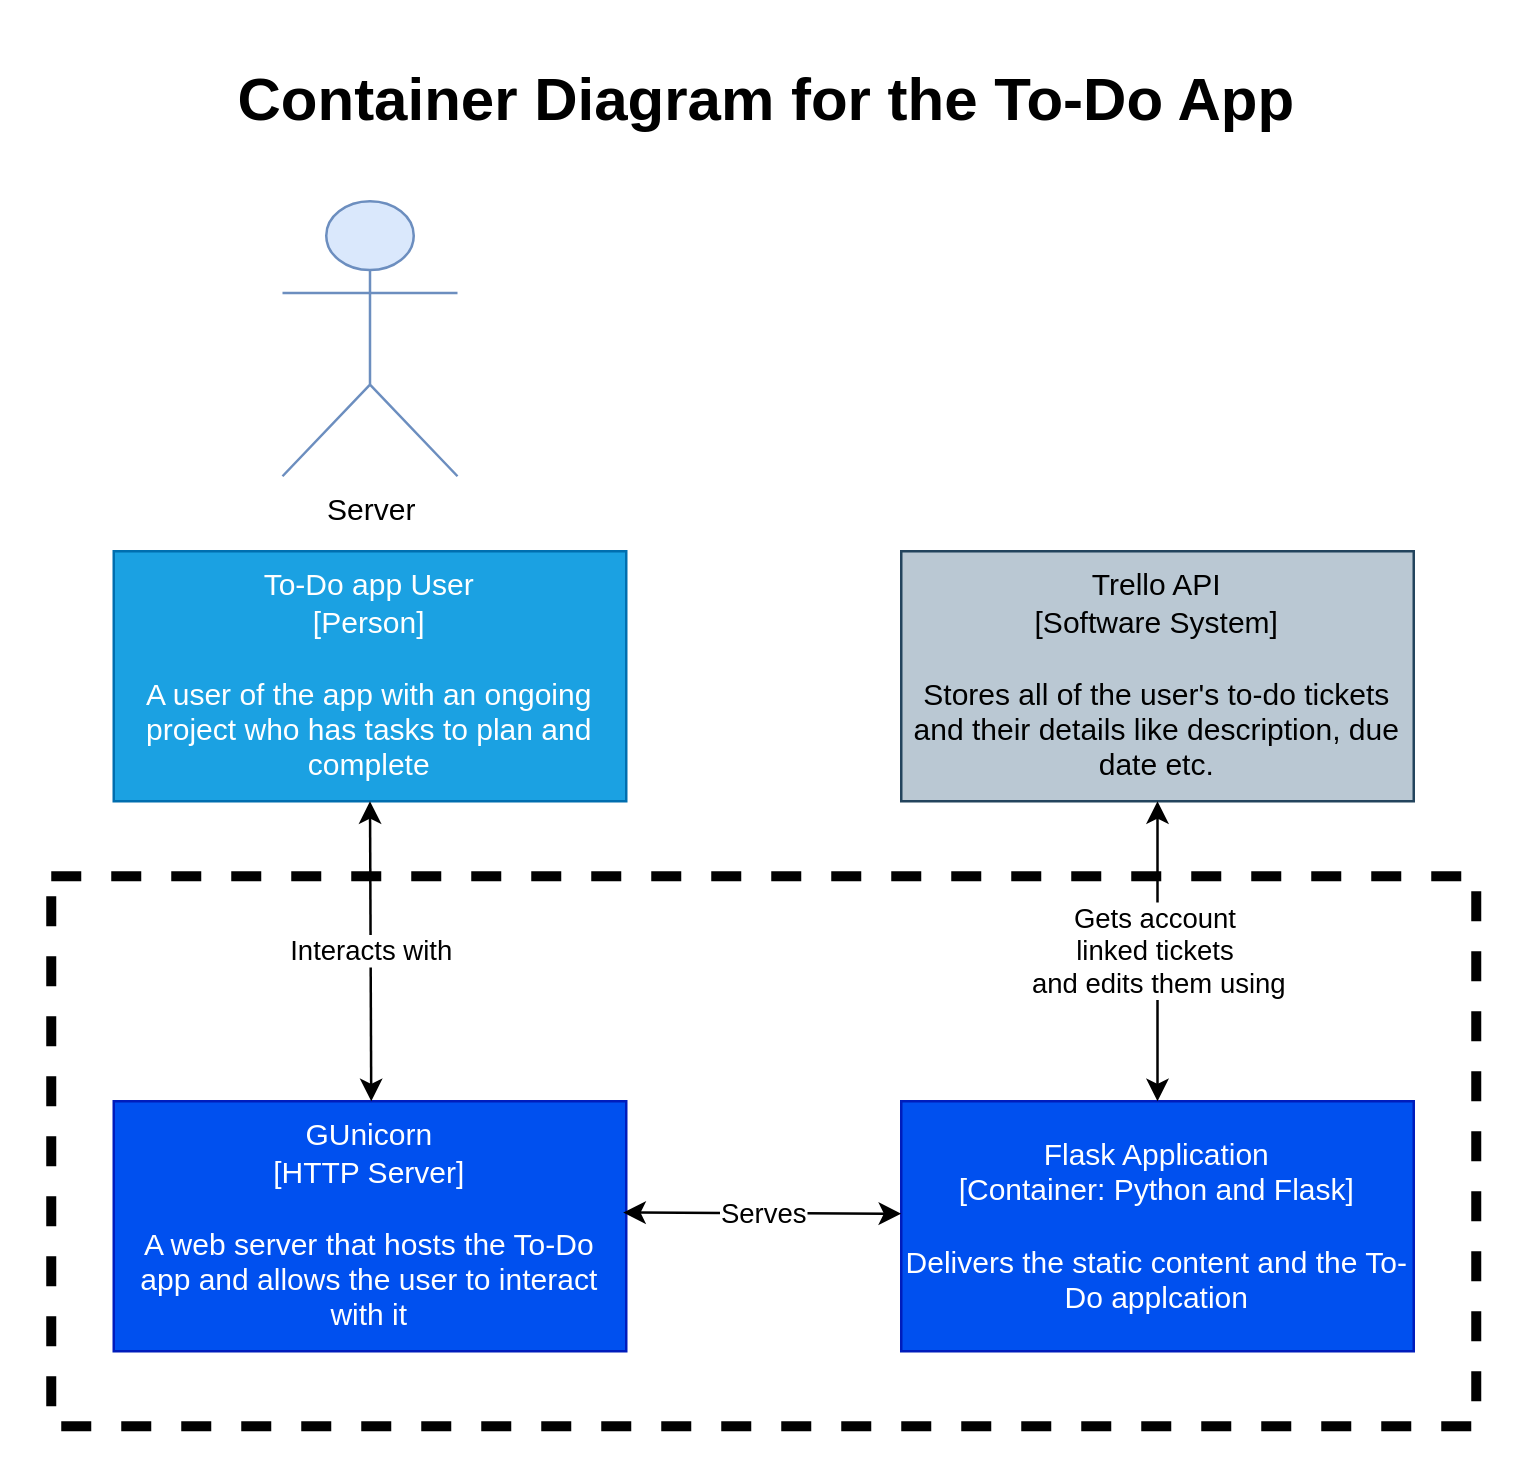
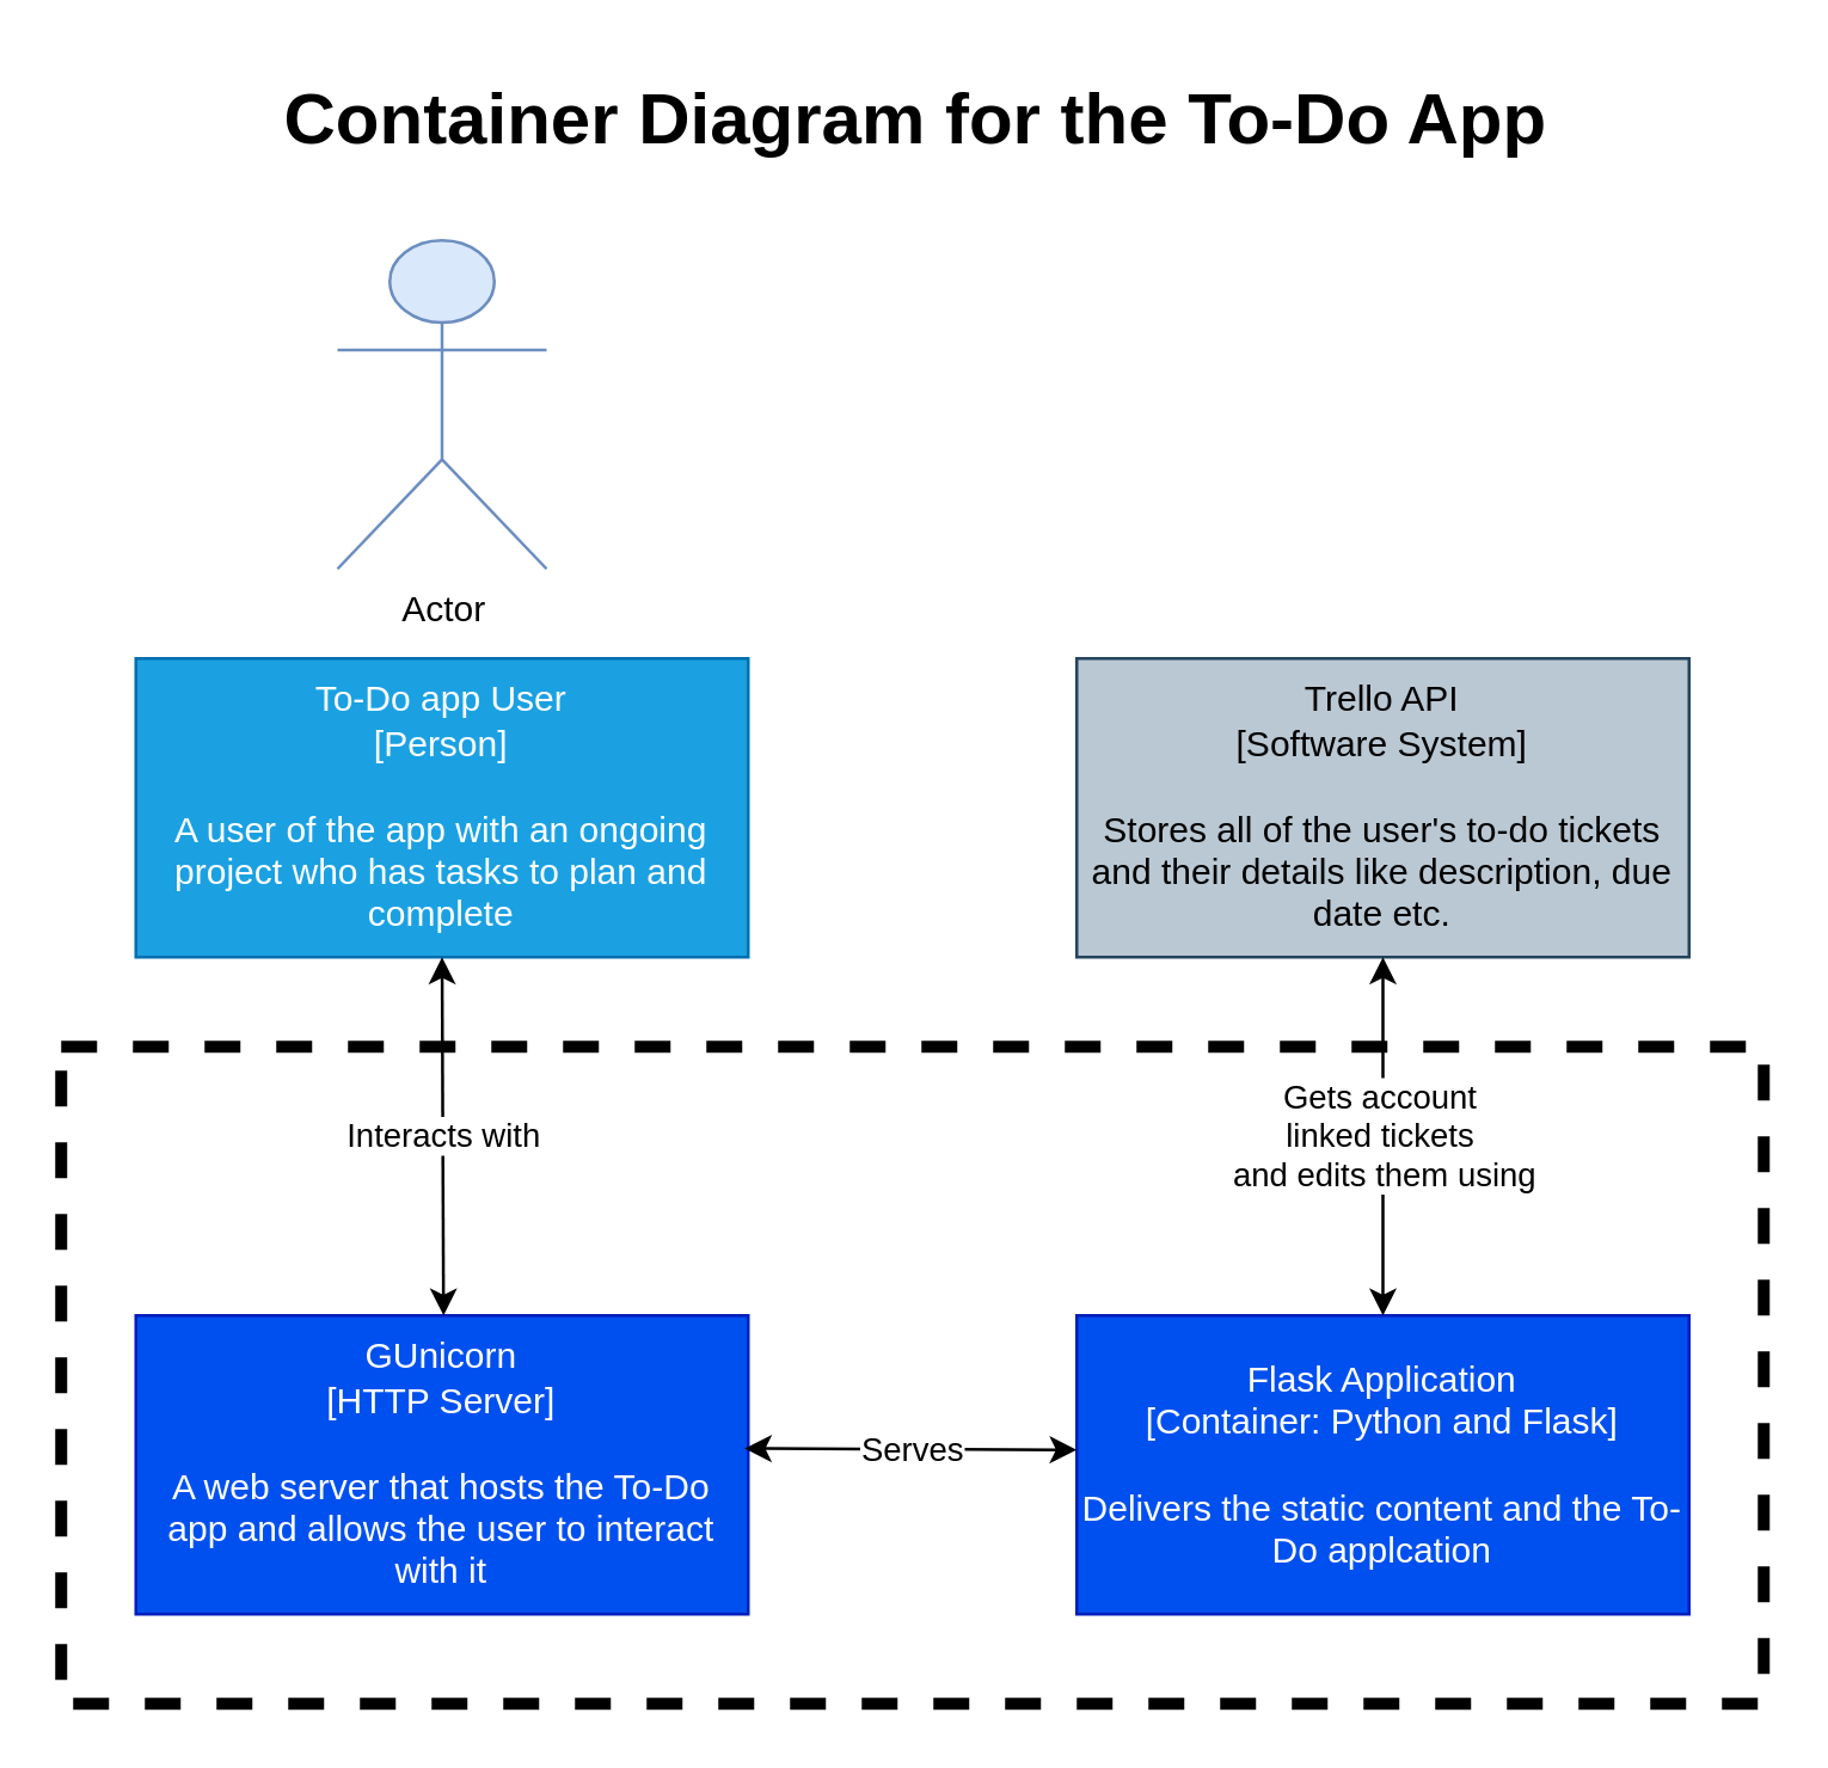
- <mxCell id="3" value="Server" style="shape=umlActor;verticalLabelPosition=bottom;verticalAlign=top;html=1;outlineConnect=0;fillColor=#dae8fc;strokeColor=#6c8ebf;" vertex="1" parent="1"><mxGeometry x="112.5" y="80" width="70" height="110" as="geometry" /></mxCell>
+ <mxCell id="3" value="Actor" style="shape=umlActor;verticalLabelPosition=bottom;verticalAlign=top;html=1;outlineConnect=0;fillColor=#dae8fc;strokeColor=#6c8ebf;" vertex="1" parent="1"><mxGeometry x="112.5" y="80" width="70" height="110" as="geometry" /></mxCell>
